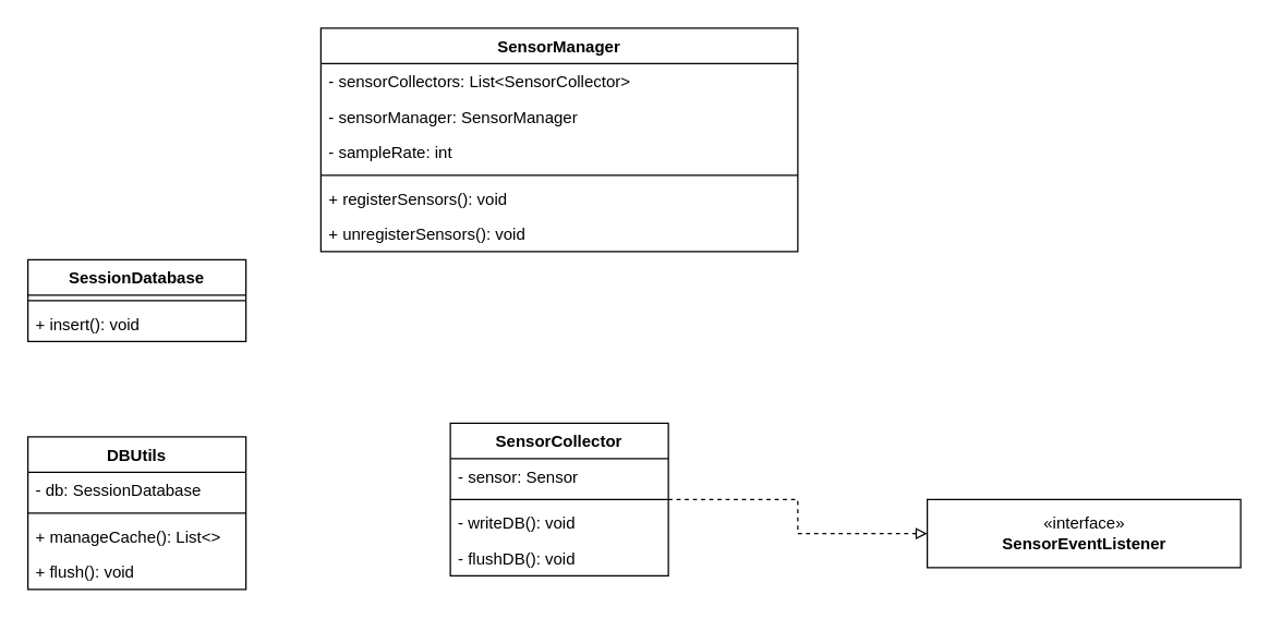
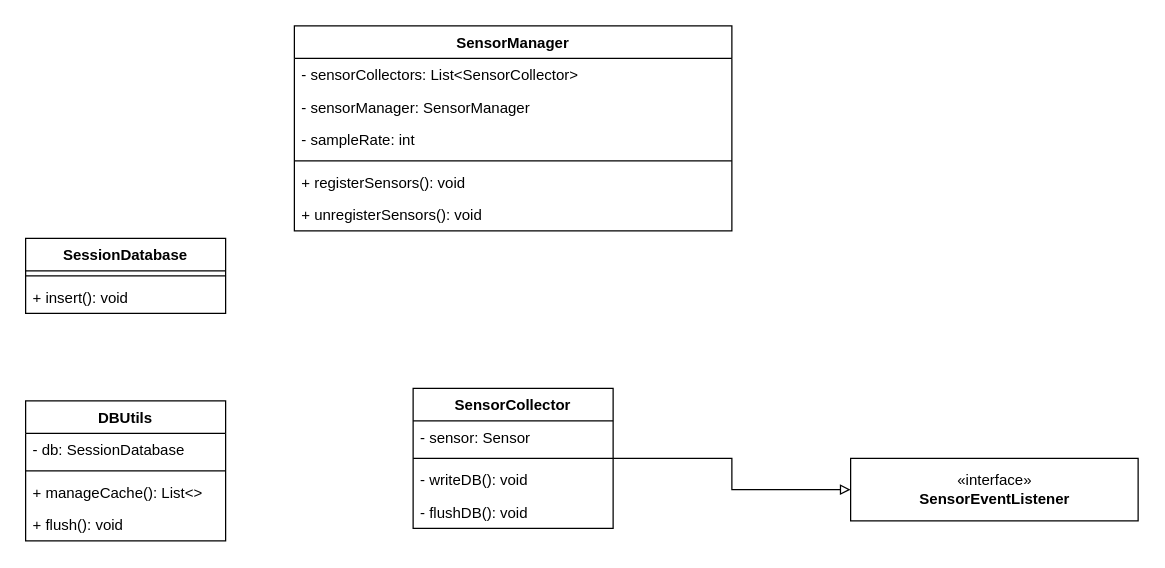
- <mxCell id="9" style="edgeStyle=orthogonalEdgeStyle;rounded=0;orthogonalLoop=1;jettySize=auto;html=1;endArrow=block;endFill=0;dashed=1;" edge="1" parent="1" source="10" target="15"><mxGeometry relative="1" as="geometry" /></mxCell>
+ <mxCell id="9" style="edgeStyle=orthogonalEdgeStyle;rounded=0;orthogonalLoop=1;jettySize=auto;html=1;endArrow=block;endFill=0;dashed=0;" edge="1" parent="1" source="10" target="15"><mxGeometry relative="1" as="geometry" /></mxCell>
